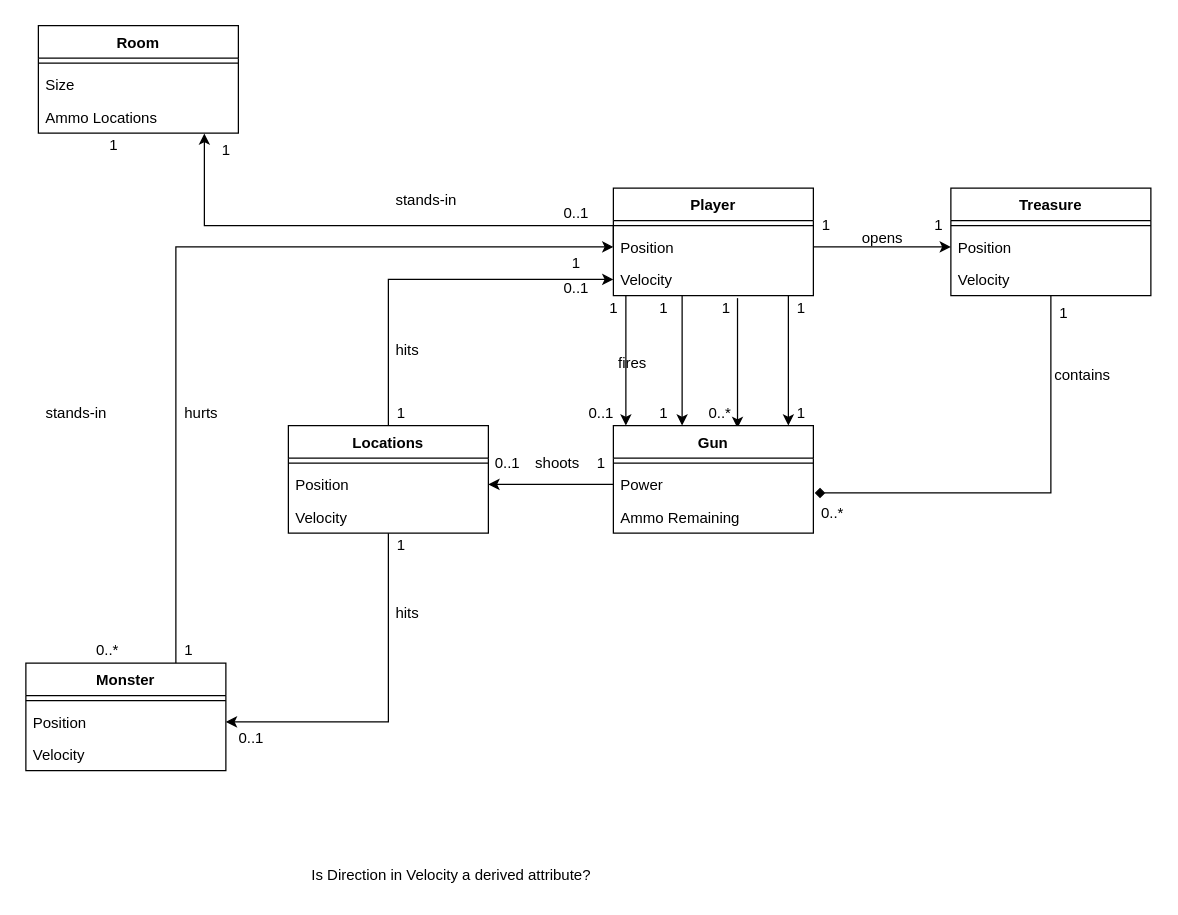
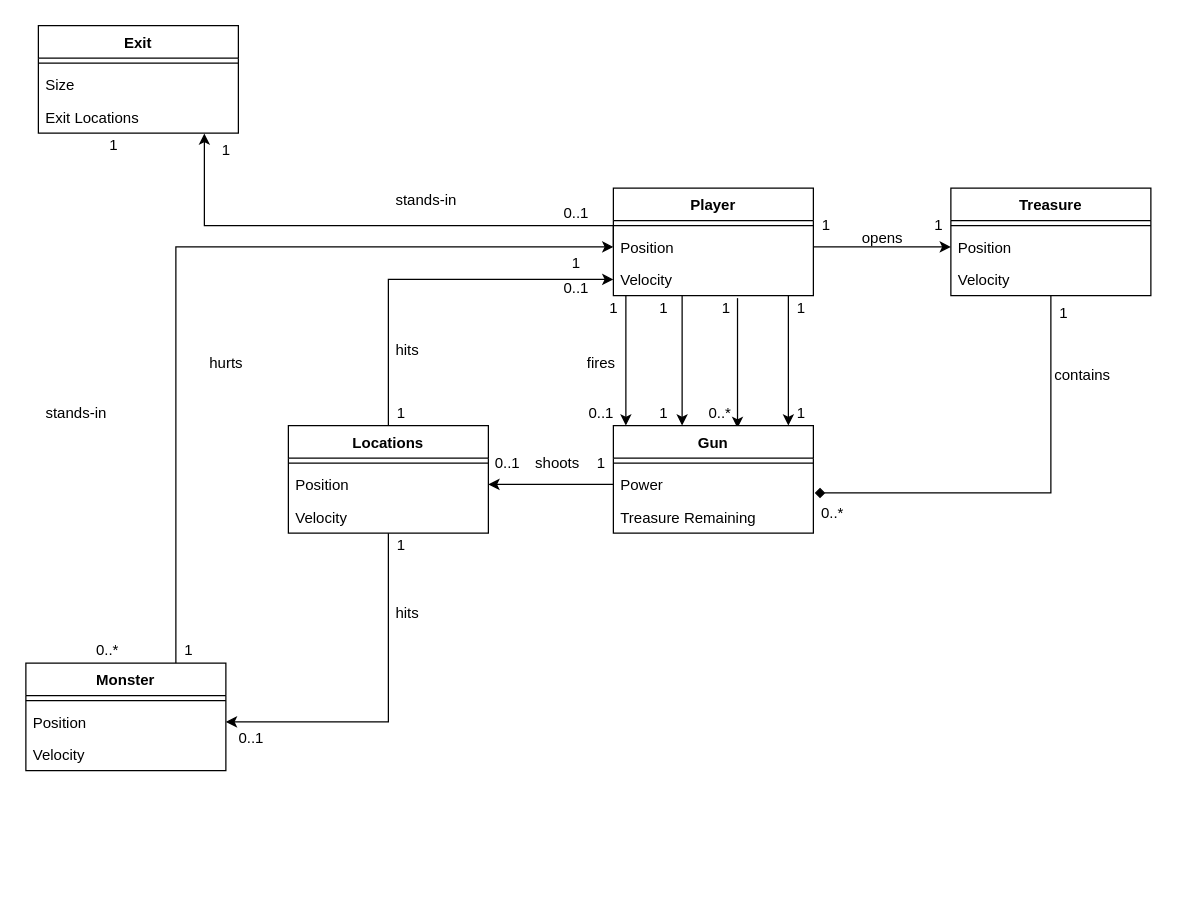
- <mxCell id="32" value="Room" style="swimlane;fontStyle=1;align=center;verticalAlign=top;childLayout=stackLayout;horizontal=1;startSize=26;horizontalStack=0;resizeParent=1;resizeParentMax=0;resizeLast=0;collapsible=1;marginBottom=0;" vertex="1" parent="1"><mxGeometry x="30" y="20" width="160" height="86" as="geometry" /></mxCell>
+ <mxCell id="32" value="Exit" style="swimlane;fontStyle=1;align=center;verticalAlign=top;childLayout=stackLayout;horizontal=1;startSize=26;horizontalStack=0;resizeParent=1;resizeParentMax=0;resizeLast=0;collapsible=1;marginBottom=0;" vertex="1" parent="1"><mxGeometry x="30" y="20" width="160" height="86" as="geometry" /></mxCell>
- <mxCell id="35" value="Ammo Locations" style="text;strokeColor=none;fillColor=none;align=left;verticalAlign=top;spacingLeft=4;spacingRight=4;overflow=hidden;rotatable=0;points=[[0,0.5],[1,0.5]];portConstraint=eastwest;" vertex="1" parent="32"><mxGeometry y="60" width="160" height="26" as="geometry" /></mxCell>
+ <mxCell id="35" value="Exit Locations" style="text;strokeColor=none;fillColor=none;align=left;verticalAlign=top;spacingLeft=4;spacingRight=4;overflow=hidden;rotatable=0;points=[[0,0.5],[1,0.5]];portConstraint=eastwest;" vertex="1" parent="32"><mxGeometry y="60" width="160" height="26" as="geometry" /></mxCell>
- <mxCell id="13" value="fires" style="text;html=1;align=center;verticalAlign=middle;resizable=0;points=[];autosize=1;" vertex="1" parent="1"><mxGeometry x="485" y="280" width="40" height="20" as="geometry" /></mxCell>
+ <mxCell id="13" value="fires" style="text;html=1;align=center;verticalAlign=middle;resizable=0;points=[];autosize=1;" vertex="1" parent="1"><mxGeometry x="460" y="280" width="40" height="20" as="geometry" /></mxCell>
- <mxCell id="65" value="hurts" style="text;html=1;align=center;verticalAlign=middle;resizable=0;points=[];autosize=1;" vertex="1" parent="1"><mxGeometry x="140" y="320" width="40" height="20" as="geometry" /></mxCell>
+ <mxCell id="65" value="hurts" style="text;html=1;align=center;verticalAlign=middle;resizable=0;points=[];autosize=1;" vertex="1" parent="1"><mxGeometry x="160" y="280" width="40" height="20" as="geometry" /></mxCell>
- <mxCell id="12" value="Ammo Remaining" style="text;strokeColor=none;fillColor=none;align=left;verticalAlign=top;spacingLeft=4;spacingRight=4;overflow=hidden;rotatable=0;points=[[0,0.5],[1,0.5]];portConstraint=eastwest;" vertex="1" parent="9"><mxGeometry y="60" width="160" height="26" as="geometry" /></mxCell>
+ <mxCell id="12" value="Treasure Remaining" style="text;strokeColor=none;fillColor=none;align=left;verticalAlign=top;spacingLeft=4;spacingRight=4;overflow=hidden;rotatable=0;points=[[0,0.5],[1,0.5]];portConstraint=eastwest;" vertex="1" parent="9"><mxGeometry y="60" width="160" height="26" as="geometry" /></mxCell>
- <mxCell id="70" value="Is Direction in Velocity a derived attribute?" style="text;html=1;align=center;verticalAlign=middle;resizable=0;points=[];autosize=1;" vertex="1" parent="1"><mxGeometry x="240" y="690" width="240" height="20" as="geometry" /></mxCell>
